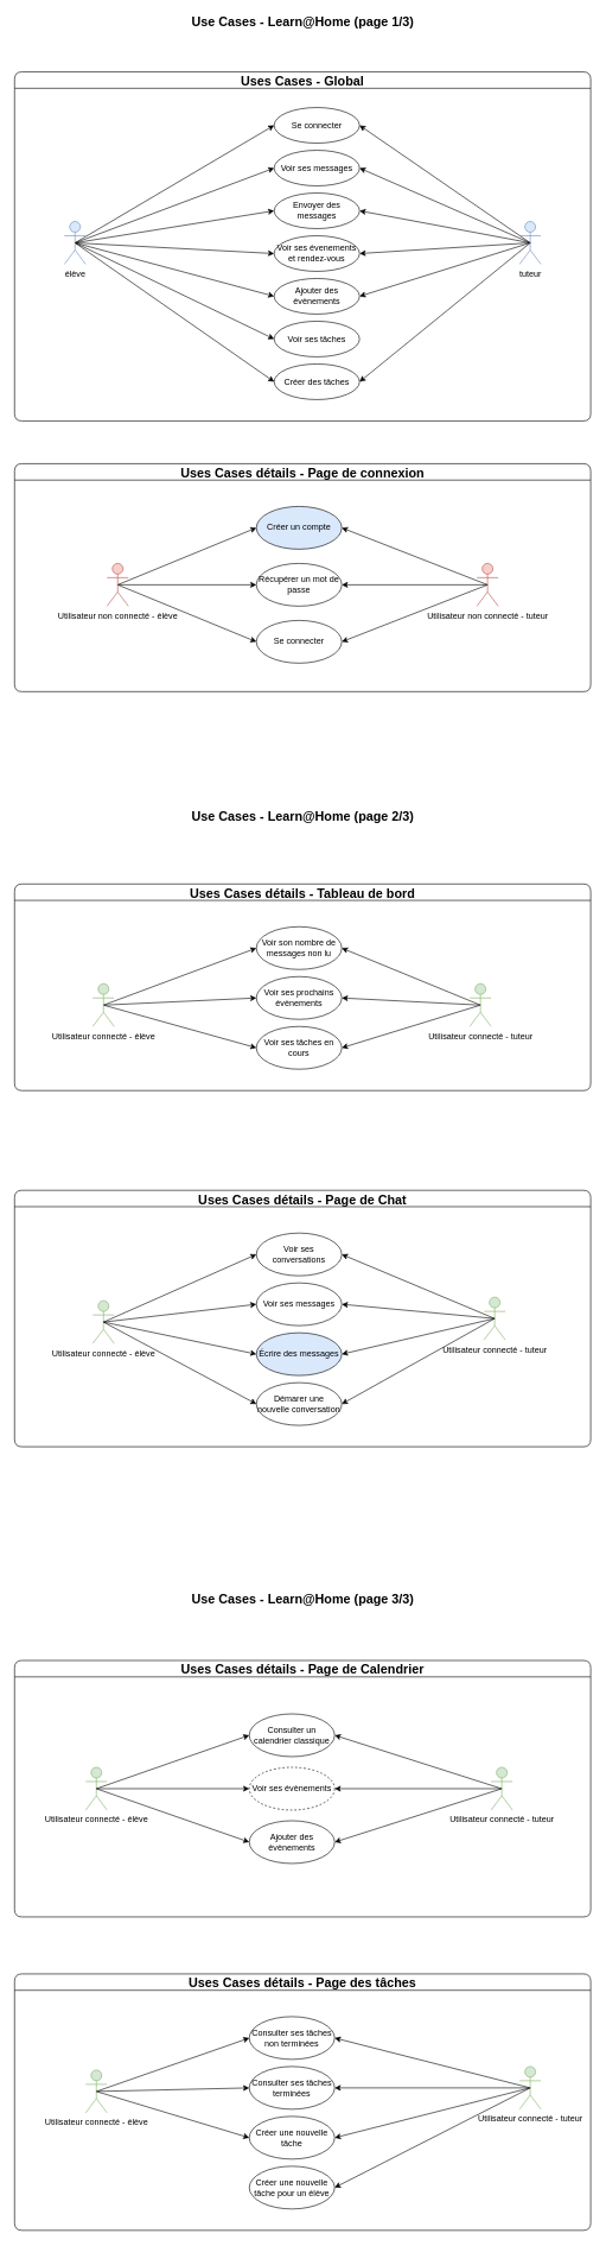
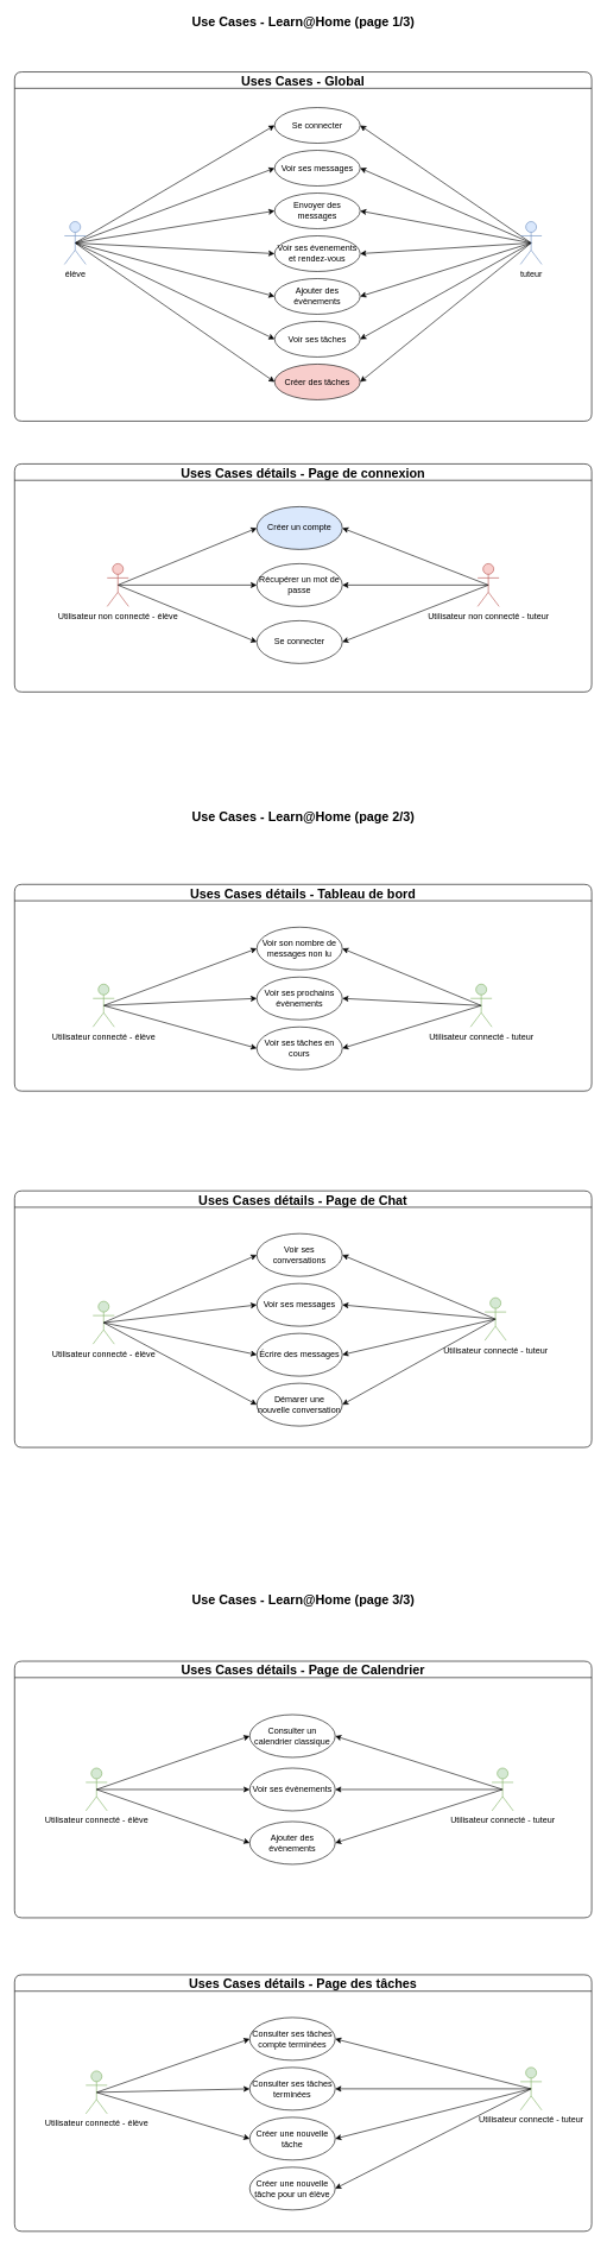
+ <mxCell id="23" style="edgeStyle=none;rounded=0;orthogonalLoop=1;jettySize=auto;html=1;exitX=0.5;exitY=0.5;exitDx=0;exitDy=0;exitPerimeter=0;entryX=1;entryY=0.5;entryDx=0;entryDy=0;" edge="1" parent="2" source="25" target="12"><mxGeometry relative="1" as="geometry" /></mxCell>
- <mxCell id="17" value="Créer des tâches" style="ellipse;whiteSpace=wrap;html=1;" parent="2" vertex="1"><mxGeometry x="365" y="410" width="120" height="50" as="geometry" /></mxCell>
+ <mxCell id="17" value="Créer des tâches" style="ellipse;whiteSpace=wrap;html=1;fillColor=#f8cecc;" parent="2" vertex="1"><mxGeometry x="365" y="410" width="120" height="50" as="geometry" /></mxCell>
- <mxCell id="55" value="Écrire des messages" style="ellipse;whiteSpace=wrap;html=1;verticalAlign=middle;fillColor=#dae8fc;" parent="50" vertex="1"><mxGeometry x="340" y="200" width="120" height="60" as="geometry" /></mxCell>
+ <mxCell id="55" value="Écrire des messages" style="ellipse;whiteSpace=wrap;html=1;verticalAlign=middle;" parent="50" vertex="1"><mxGeometry x="340" y="200" width="120" height="60" as="geometry" /></mxCell>
- <mxCell id="68" value="Voir ses évènements" style="ellipse;whiteSpace=wrap;html=1;verticalAlign=middle;dashed=1;" parent="65" vertex="1"><mxGeometry x="330" y="150" width="120" height="60" as="geometry" /></mxCell>
+ <mxCell id="68" value="Voir ses évènements" style="ellipse;whiteSpace=wrap;html=1;verticalAlign=middle;" parent="65" vertex="1"><mxGeometry x="330" y="150" width="120" height="60" as="geometry" /></mxCell>
- <mxCell id="83" value="Consulter ses tâches non terminées" style="ellipse;whiteSpace=wrap;html=1;verticalAlign=middle;" parent="77" vertex="1"><mxGeometry x="330" y="60" width="120" height="60" as="geometry" /></mxCell>
+ <mxCell id="83" value="Consulter ses tâches compte terminées" style="ellipse;whiteSpace=wrap;html=1;verticalAlign=middle;" parent="77" vertex="1"><mxGeometry x="330" y="60" width="120" height="60" as="geometry" /></mxCell>
